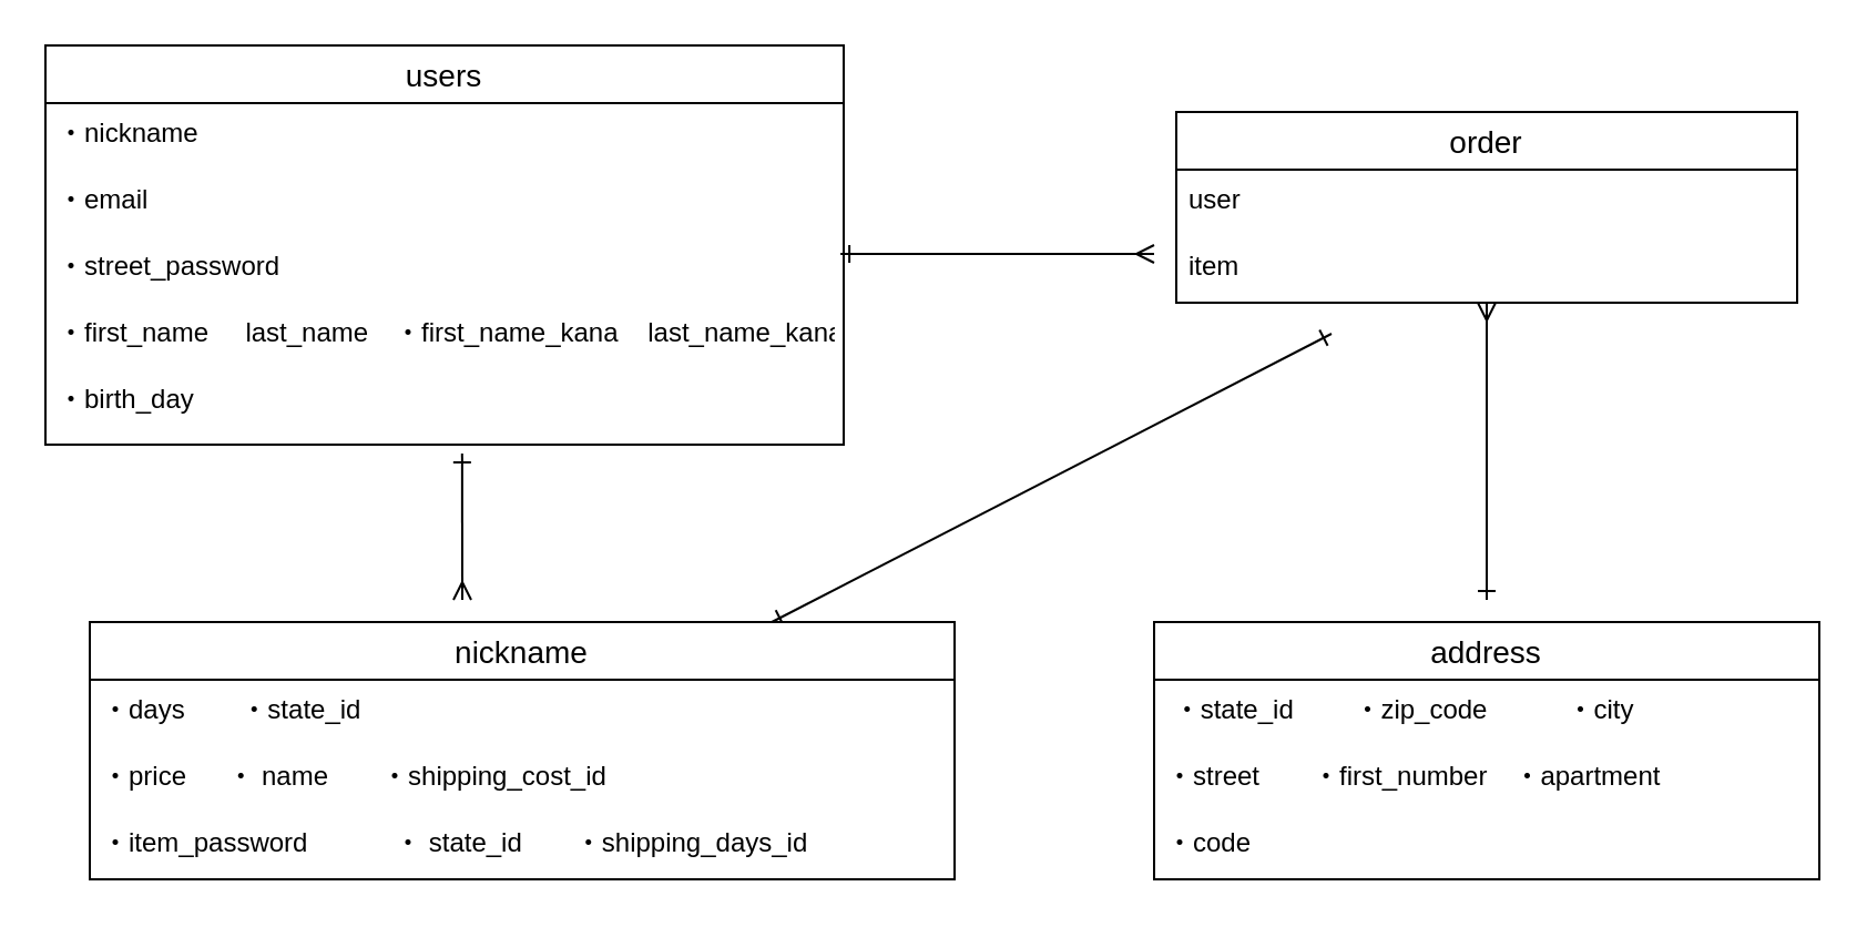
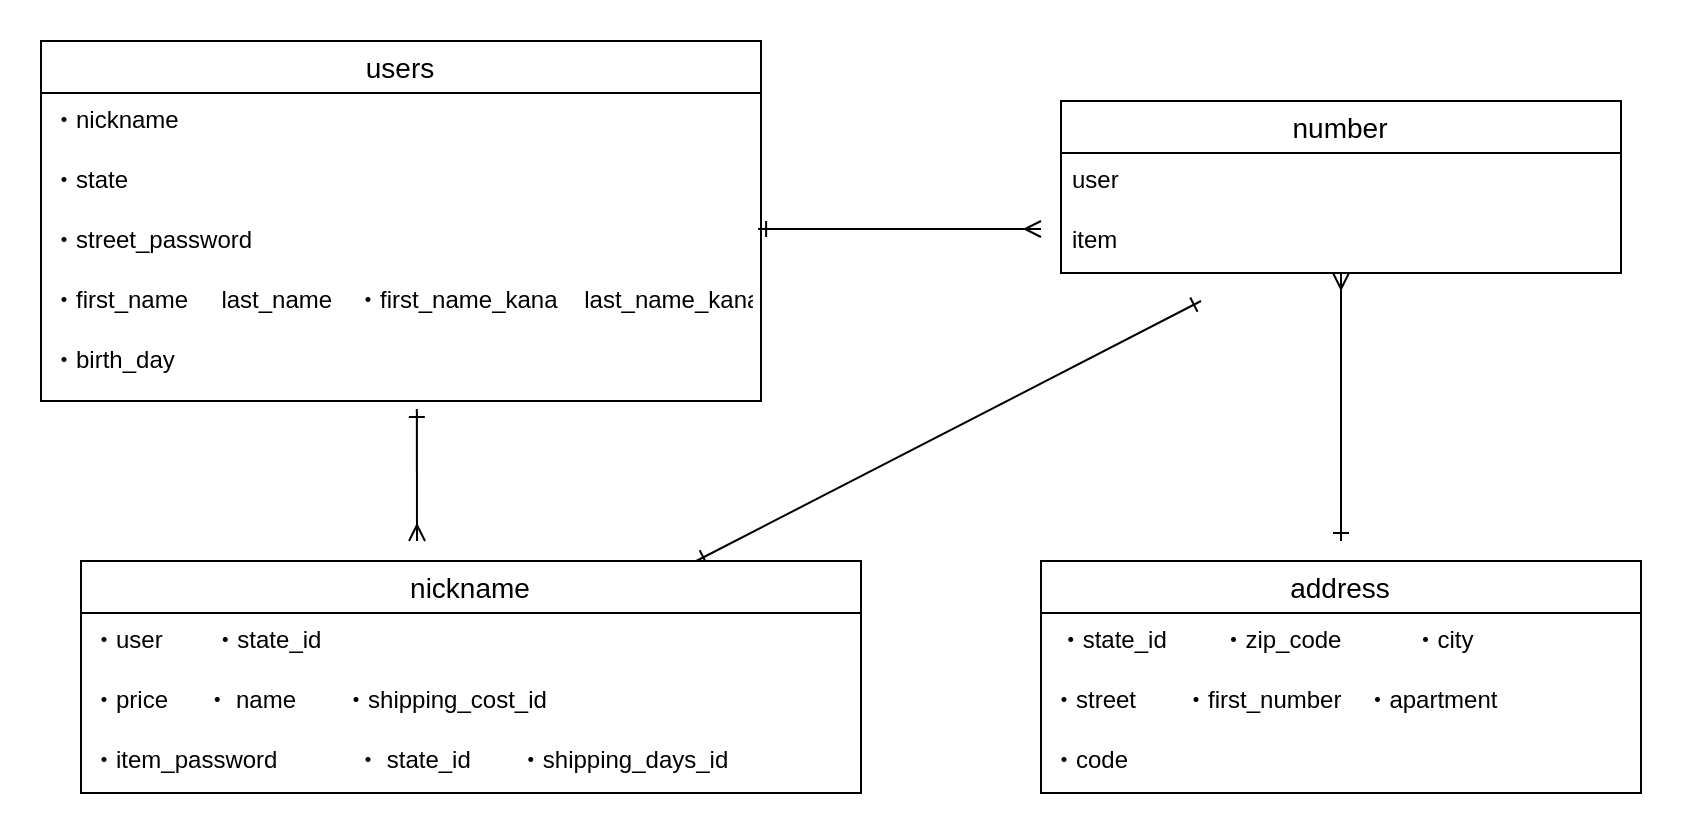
- <mxCell id="20" value="order" style="swimlane;fontStyle=0;childLayout=stackLayout;horizontal=1;startSize=26;horizontalStack=0;resizeParent=1;resizeParentMax=0;resizeLast=0;collapsible=1;marginBottom=0;align=center;fontSize=14;" vertex="1" parent="1"><mxGeometry x="530" y="50" width="280" height="86" as="geometry" /></mxCell>
+ <mxCell id="20" value="number" style="swimlane;fontStyle=0;childLayout=stackLayout;horizontal=1;startSize=26;horizontalStack=0;resizeParent=1;resizeParentMax=0;resizeLast=0;collapsible=1;marginBottom=0;align=center;fontSize=14;" vertex="1" parent="1"><mxGeometry x="530" y="50" width="280" height="86" as="geometry" /></mxCell>
- <mxCell id="14" value="・email" style="text;strokeColor=none;fillColor=none;spacingLeft=4;spacingRight=4;overflow=hidden;rotatable=0;points=[[0,0.5],[1,0.5]];portConstraint=eastwest;fontSize=12;" vertex="1" parent="12"><mxGeometry y="56" width="360" height="30" as="geometry" /></mxCell>
+ <mxCell id="14" value="・state" style="text;strokeColor=none;fillColor=none;spacingLeft=4;spacingRight=4;overflow=hidden;rotatable=0;points=[[0,0.5],[1,0.5]];portConstraint=eastwest;fontSize=12;" vertex="1" parent="12"><mxGeometry y="56" width="360" height="30" as="geometry" /></mxCell>
- <mxCell id="8" value="・days    　・state_id" style="text;strokeColor=none;fillColor=none;spacingLeft=4;spacingRight=4;overflow=hidden;rotatable=0;points=[[0,0.5],[1,0.5]];portConstraint=eastwest;fontSize=12;" vertex="1" parent="7"><mxGeometry y="26" width="390" height="30" as="geometry" /></mxCell>
+ <mxCell id="8" value="・user    　・state_id" style="text;strokeColor=none;fillColor=none;spacingLeft=4;spacingRight=4;overflow=hidden;rotatable=0;points=[[0,0.5],[1,0.5]];portConstraint=eastwest;fontSize=12;" vertex="1" parent="7"><mxGeometry y="26" width="390" height="30" as="geometry" /></mxCell>
